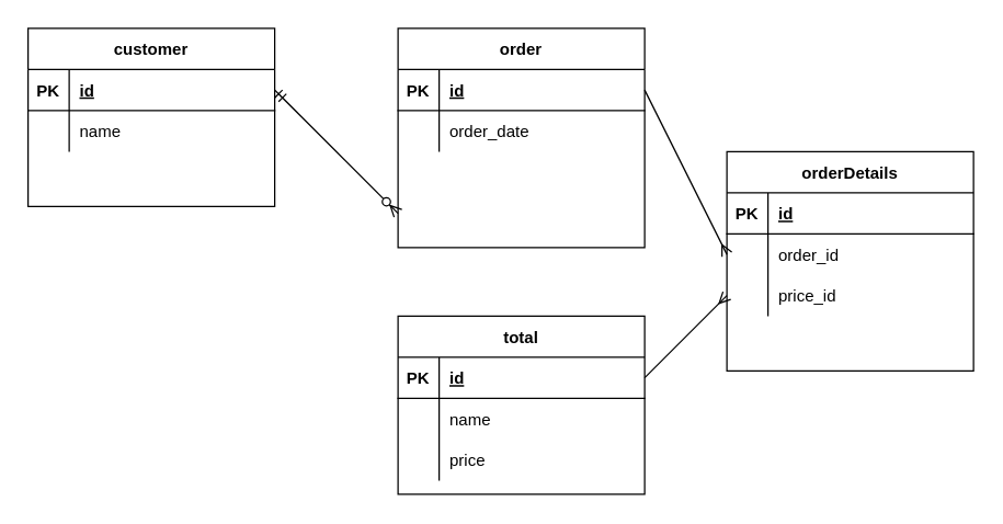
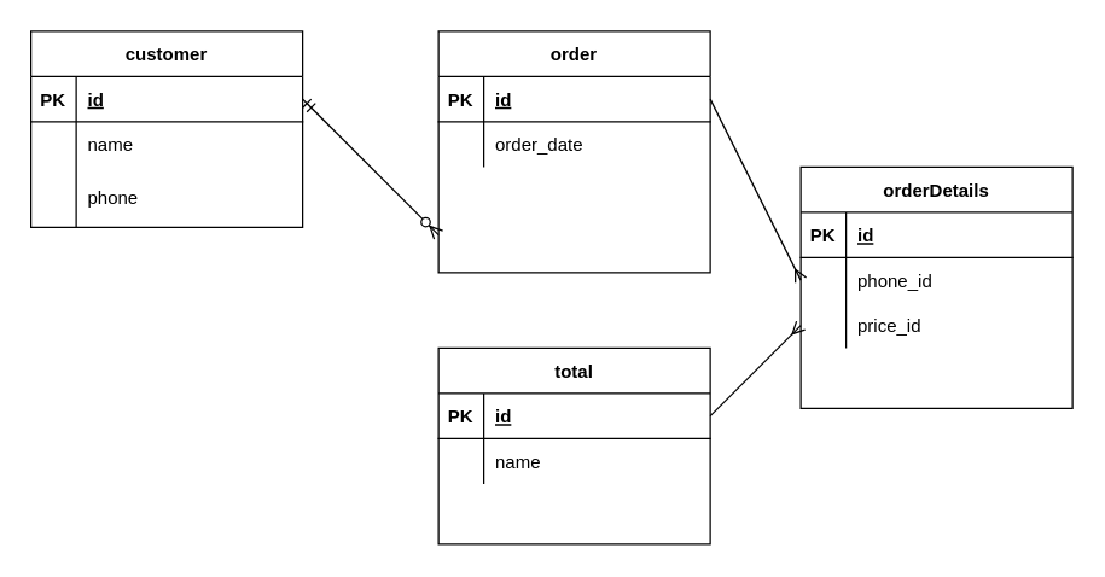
+ <mxCell id="11" value="phone" style="shape=partialRectangle;connectable=0;fillColor=none;top=0;left=0;bottom=0;right=0;align=left;spacingLeft=6;overflow=hidden;" parent="9" vertex="1"><mxGeometry x="30" width="150" height="40" as="geometry" /></mxCell>
- <mxCell id="29" value="order_id" style="shape=partialRectangle;connectable=0;fillColor=none;top=0;left=0;bottom=0;right=0;align=left;spacingLeft=6;overflow=hidden;" vertex="1" parent="27"><mxGeometry x="30" width="150" height="30" as="geometry" /></mxCell>
+ <mxCell id="29" value="phone_id" style="shape=partialRectangle;connectable=0;fillColor=none;top=0;left=0;bottom=0;right=0;align=left;spacingLeft=6;overflow=hidden;" vertex="1" parent="27"><mxGeometry x="30" width="150" height="30" as="geometry" /></mxCell>
- <mxCell id="44" value="price" style="shape=partialRectangle;connectable=0;fillColor=none;top=0;left=0;bottom=0;right=0;align=left;spacingLeft=6;overflow=hidden;" vertex="1" parent="42"><mxGeometry x="30" width="150" height="30" as="geometry" /></mxCell>
